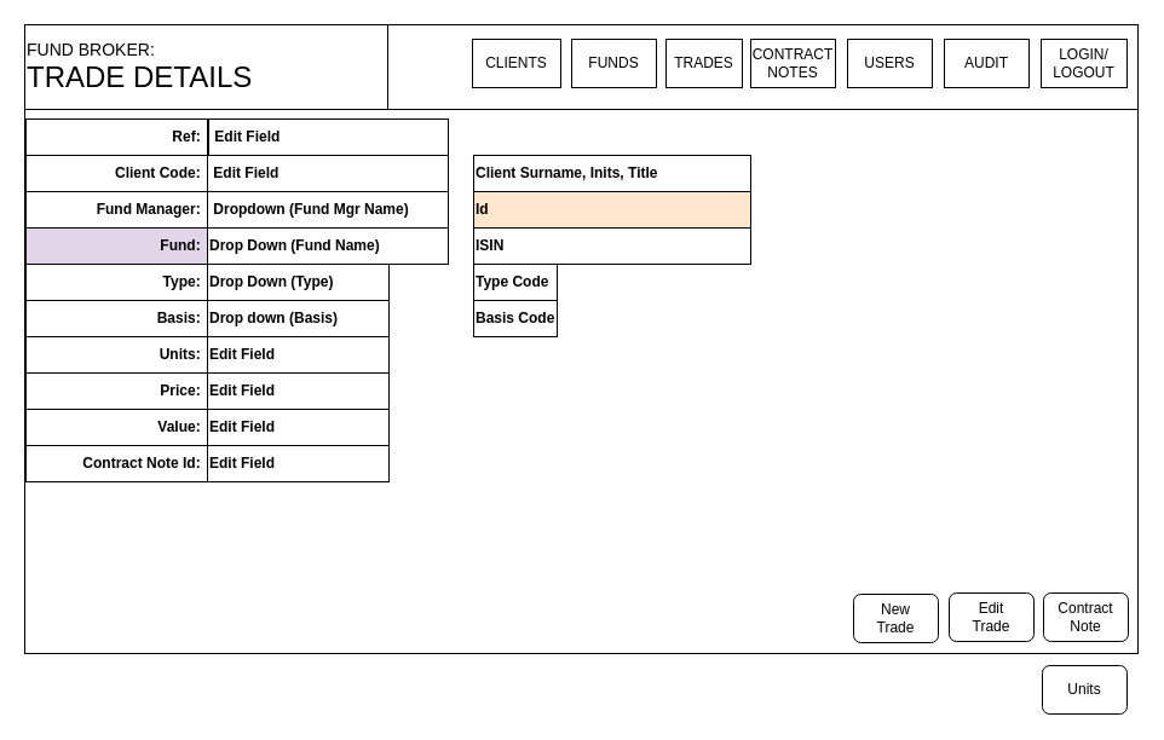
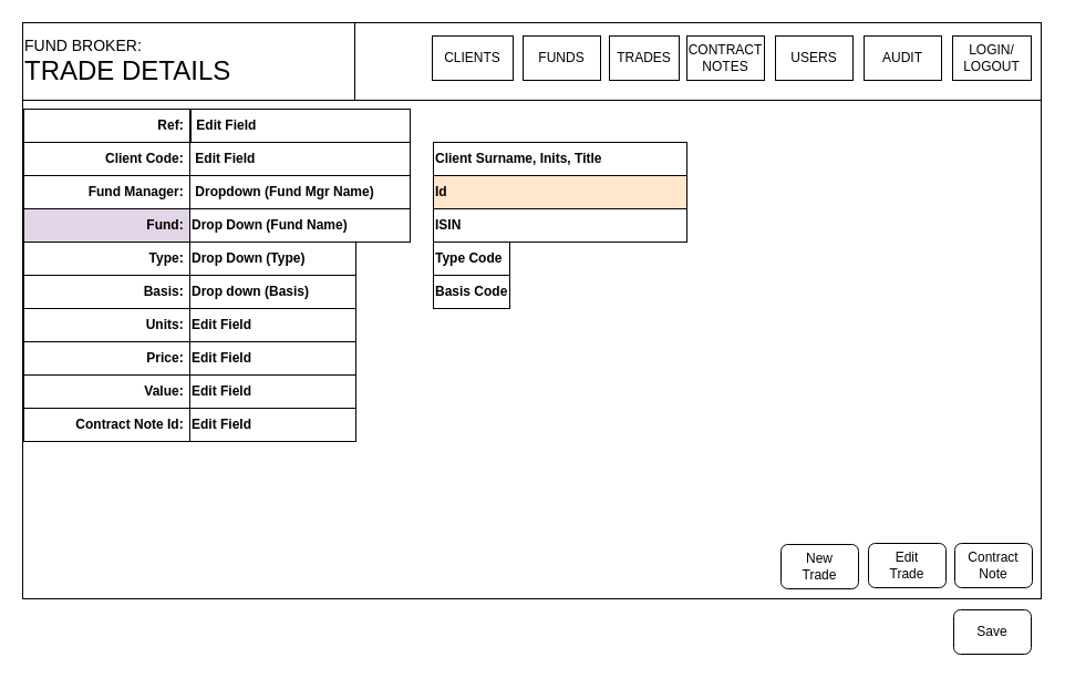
- <mxCell id="40" value="Units" style="rounded=1;whiteSpace=wrap;html=1;" vertex="1" parent="1"><mxGeometry x="861" y="550" width="70" height="40" as="geometry" /></mxCell>
+ <mxCell id="40" value="Save" style="rounded=1;whiteSpace=wrap;html=1;" vertex="1" parent="1"><mxGeometry x="861" y="550" width="70" height="40" as="geometry" /></mxCell>
